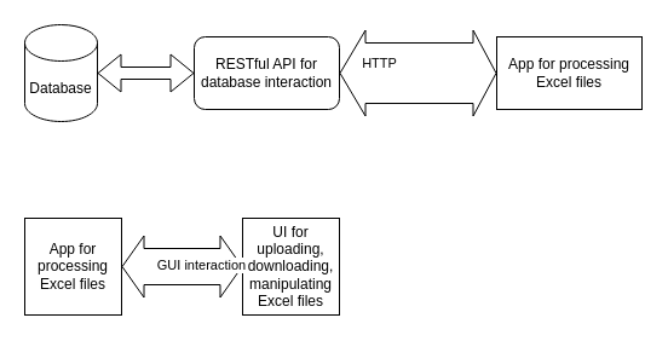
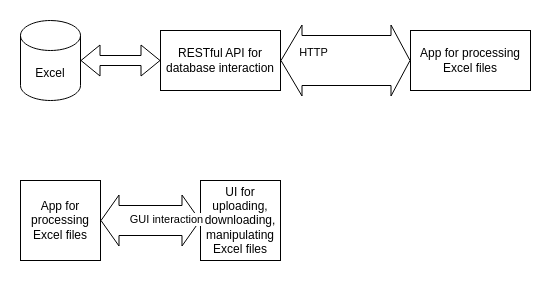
- <mxCell id="3" value="RESTful API for database interaction" style="whiteSpace=wrap;html=1;rounded=1;" vertex="1" parent="1"><mxGeometry x="160" y="30" width="120" height="60" as="geometry" /></mxCell>
+ <mxCell id="3" value="RESTful API for database interaction" style="rounded=0;whiteSpace=wrap;html=1;" vertex="1" parent="1"><mxGeometry x="160" y="30" width="120" height="60" as="geometry" /></mxCell>
- <mxCell id="2" value="Database" style="shape=cylinder3;whiteSpace=wrap;html=1;boundedLbl=1;backgroundOutline=1;size=15;" vertex="1" parent="1"><mxGeometry x="20" y="20" width="60" height="80" as="geometry" /></mxCell>
+ <mxCell id="2" value="Excel" style="shape=cylinder3;whiteSpace=wrap;html=1;boundedLbl=1;backgroundOutline=1;size=15;" vertex="1" parent="1"><mxGeometry x="20" y="20" width="60" height="80" as="geometry" /></mxCell>
